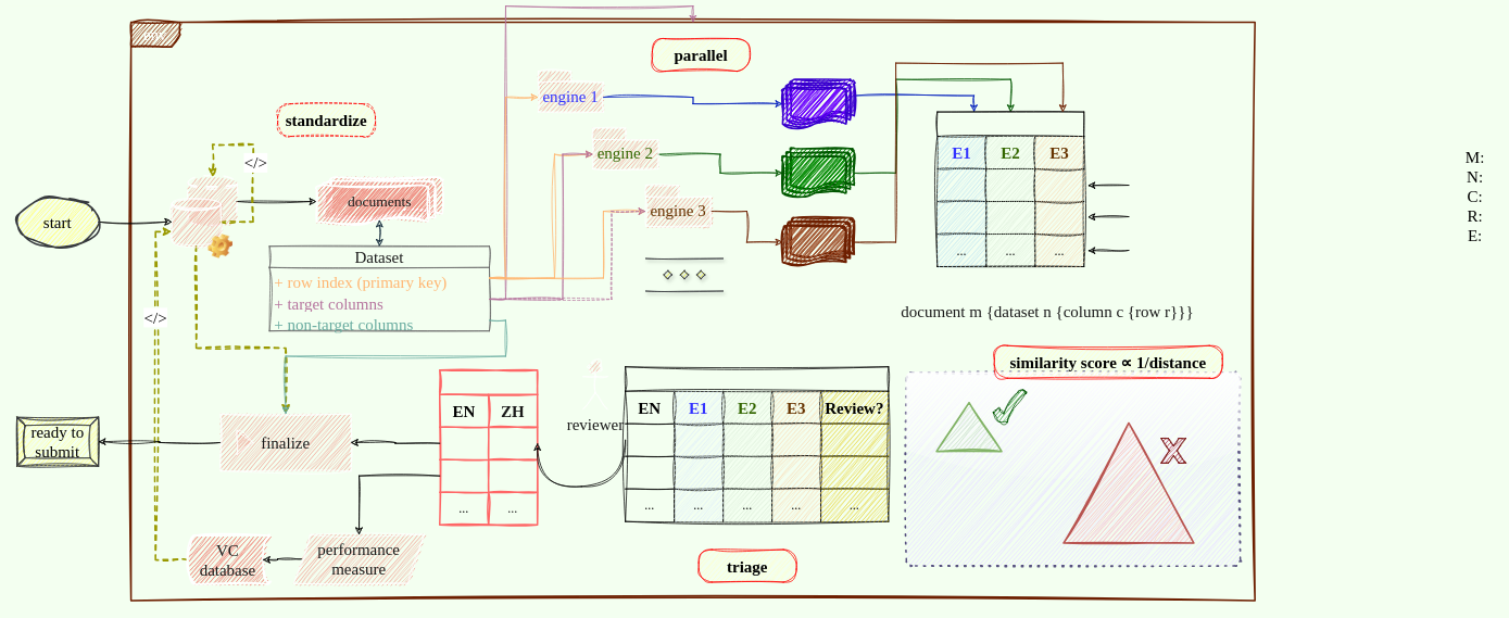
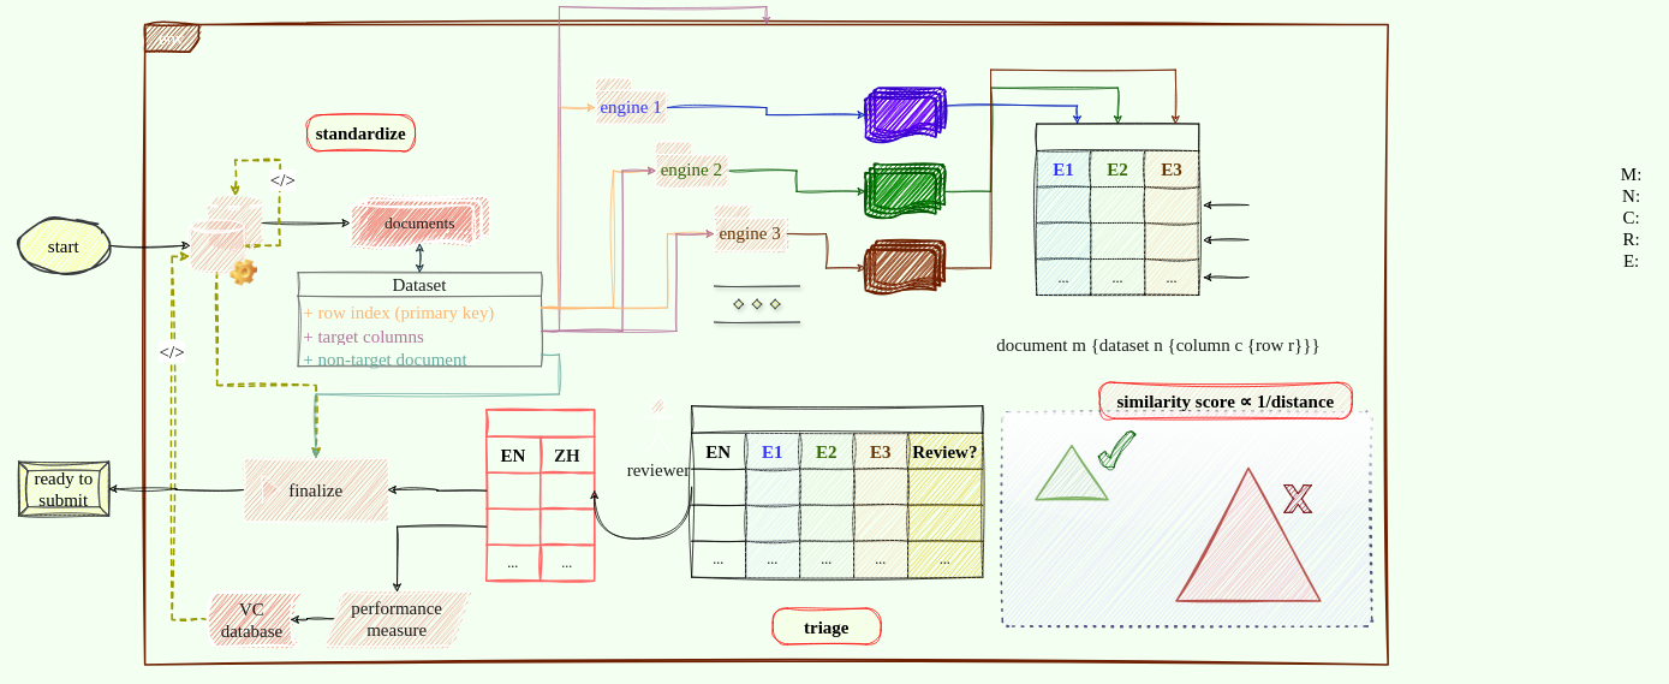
- <mxCell id="95" value="&lt;b&gt;parallel&lt;/b&gt;" style="rounded=1;whiteSpace=wrap;html=1;arcSize=40;fontColor=#000000;fillColor=#ffffc0;strokeColor=#ff0000;sketch=1;hachureGap=4;jiggle=2;curveFitting=1;fontFamily=Architects Daughter;fontSource=https%3A%2F%2Ffonts.googleapis.com%2Fcss%3Ffamily%3DArchitects%2BDaughter;fontSize=20;" parent="1" vertex="1"><mxGeometry x="800" y="40" width="120" height="40" as="geometry" /></mxCell>
- <mxCell id="99" value="&lt;b&gt;standardize&lt;/b&gt;" style="rounded=1;whiteSpace=wrap;html=1;arcSize=40;fontColor=#000000;fillColor=#ffffc0;strokeColor=#ff0000;sketch=1;hachureGap=4;jiggle=2;curveFitting=1;fontFamily=Architects Daughter;fontSource=https%3A%2F%2Ffonts.googleapis.com%2Fcss%3Ffamily%3DArchitects%2BDaughter;fontSize=20;dashed=1;" parent="1" vertex="1"><mxGeometry x="340" y="120" width="120" height="40" as="geometry" /></mxCell>
+ <mxCell id="99" value="&lt;b&gt;standardize&lt;/b&gt;" style="rounded=1;whiteSpace=wrap;html=1;arcSize=40;fontColor=#000000;fillColor=#ffffc0;strokeColor=#ff0000;sketch=1;hachureGap=4;jiggle=2;curveFitting=1;fontFamily=Architects Daughter;fontSource=https%3A%2F%2Ffonts.googleapis.com%2Fcss%3Ffamily%3DArchitects%2BDaughter;fontSize=20;" parent="1" vertex="1"><mxGeometry x="340" y="120" width="120" height="40" as="geometry" /></mxCell>
- <mxCell id="113" style="edgeStyle=orthogonalEdgeStyle;rounded=0;sketch=1;hachureGap=4;jiggle=2;curveFitting=1;orthogonalLoop=1;jettySize=auto;html=1;exitX=1;exitY=0.5;exitDx=0;exitDy=0;entryX=0;entryY=0;entryDx=0;entryDy=32;entryPerimeter=0;fontFamily=Architects Daughter;fontSource=https%3A%2F%2Ffonts.googleapis.com%2Fcss%3Ffamily%3DArchitects%2BDaughter;fontSize=16;strokeColor=#B5739D;dashed=1;" parent="1" source="12" target="109" edge="1"><mxGeometry relative="1" as="geometry"><Array as="points"><mxPoint x="750" y="360" /><mxPoint x="750" y="252" /></Array></mxGeometry></mxCell>
+ <mxCell id="113" style="edgeStyle=orthogonalEdgeStyle;rounded=0;sketch=1;hachureGap=4;jiggle=2;curveFitting=1;orthogonalLoop=1;jettySize=auto;html=1;exitX=1;exitY=0.5;exitDx=0;exitDy=0;entryX=0;entryY=0;entryDx=0;entryDy=32;entryPerimeter=0;fontFamily=Architects Daughter;fontSource=https%3A%2F%2Ffonts.googleapis.com%2Fcss%3Ffamily%3DArchitects%2BDaughter;fontSize=16;strokeColor=#B5739D;" parent="1" source="12" target="109" edge="1"><mxGeometry relative="1" as="geometry"><Array as="points"><mxPoint x="750" y="360" /><mxPoint x="750" y="252" /></Array></mxGeometry></mxCell>
- <mxCell id="13" value="&lt;font color=&quot;#67ab9f&quot;&gt;+ non-target columns&lt;/font&gt;" style="text;strokeColor=none;fillColor=none;align=left;verticalAlign=top;spacingLeft=4;spacingRight=4;overflow=hidden;rotatable=0;points=[[0,0.5],[1,0.5]];portConstraint=eastwest;whiteSpace=wrap;html=1;fontSize=20;fontFamily=Architects Daughter;fontColor=#1A1A1A;" parent="10" vertex="1"><mxGeometry y="78" width="270" height="26" as="geometry" /></mxCell>
+ <mxCell id="13" value="&lt;font color=&quot;#67ab9f&quot;&gt;+ non-target document&lt;/font&gt;" style="text;strokeColor=none;fillColor=none;align=left;verticalAlign=top;spacingLeft=4;spacingRight=4;overflow=hidden;rotatable=0;points=[[0,0.5],[1,0.5]];portConstraint=eastwest;whiteSpace=wrap;html=1;fontSize=20;fontFamily=Architects Daughter;fontColor=#1A1A1A;" parent="10" vertex="1"><mxGeometry y="78" width="270" height="26" as="geometry" /></mxCell>
- <mxCell id="120" value="&lt;b&gt;similarity score&amp;nbsp;∝ 1/distance&lt;/b&gt;" style="rounded=1;whiteSpace=wrap;html=1;arcSize=40;fontColor=#000000;fillColor=#ffffc0;strokeColor=#ff0000;sketch=1;hachureGap=4;jiggle=2;curveFitting=1;fontFamily=Architects Daughter;fontSource=https%3A%2F%2Ffonts.googleapis.com%2Fcss%3Ffamily%3DArchitects%2BDaughter;fontSize=20;" parent="1" vertex="1"><mxGeometry x="1220" y="417" width="280" height="40" as="geometry" /></mxCell>
+ <mxCell id="120" value="&lt;b&gt;similarity score&amp;nbsp;∝ 1/distance&lt;/b&gt;" style="rounded=1;whiteSpace=wrap;html=1;arcSize=40;fontColor=#000000;fillColor=#f8cecc;strokeColor=#ff0000;sketch=1;hachureGap=4;jiggle=2;curveFitting=1;fontFamily=Architects Daughter;fontSource=https%3A%2F%2Ffonts.googleapis.com%2Fcss%3Ffamily%3DArchitects%2BDaughter;fontSize=20;" parent="1" vertex="1"><mxGeometry x="1220" y="417" width="280" height="40" as="geometry" /></mxCell>
